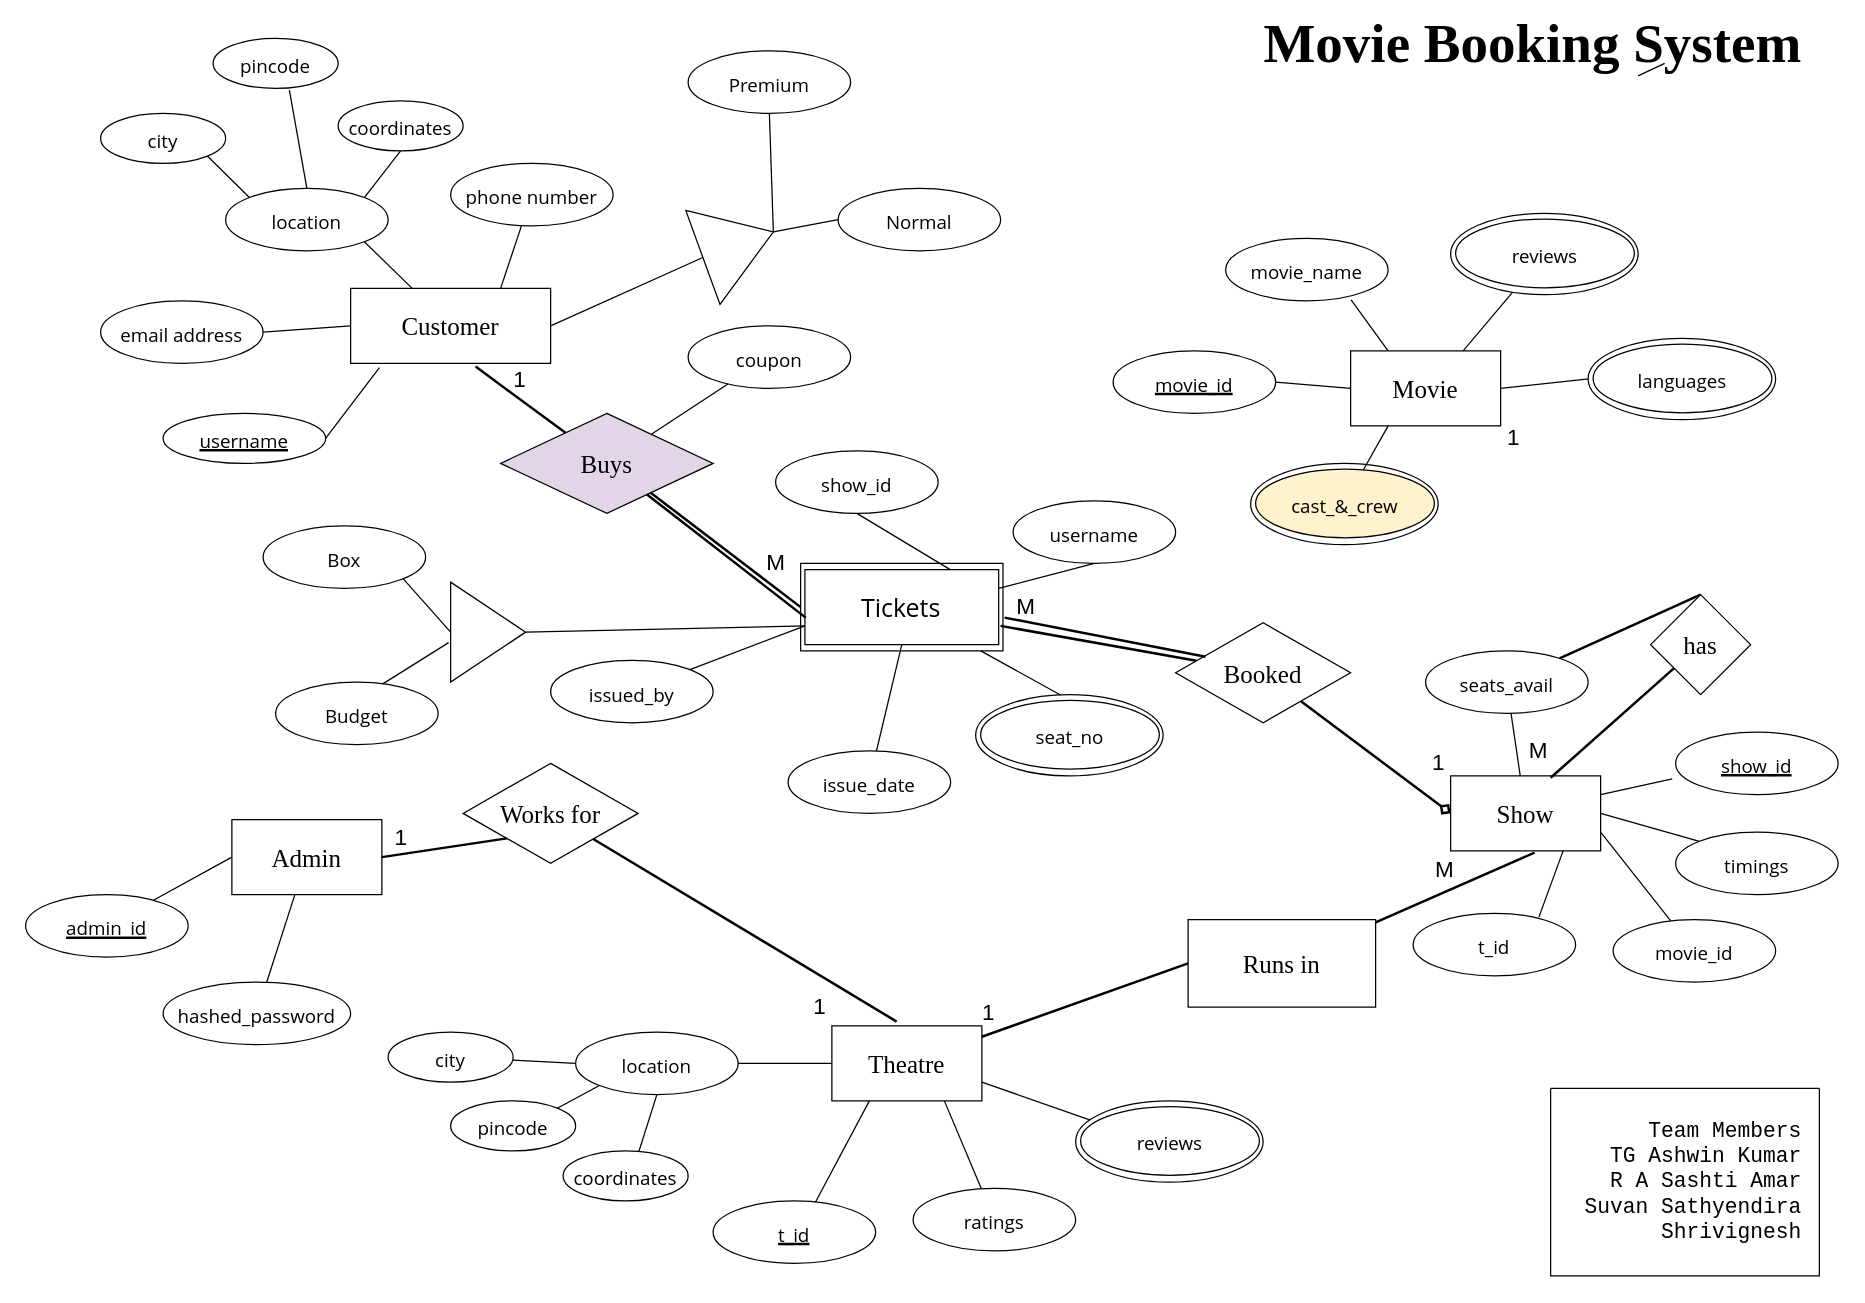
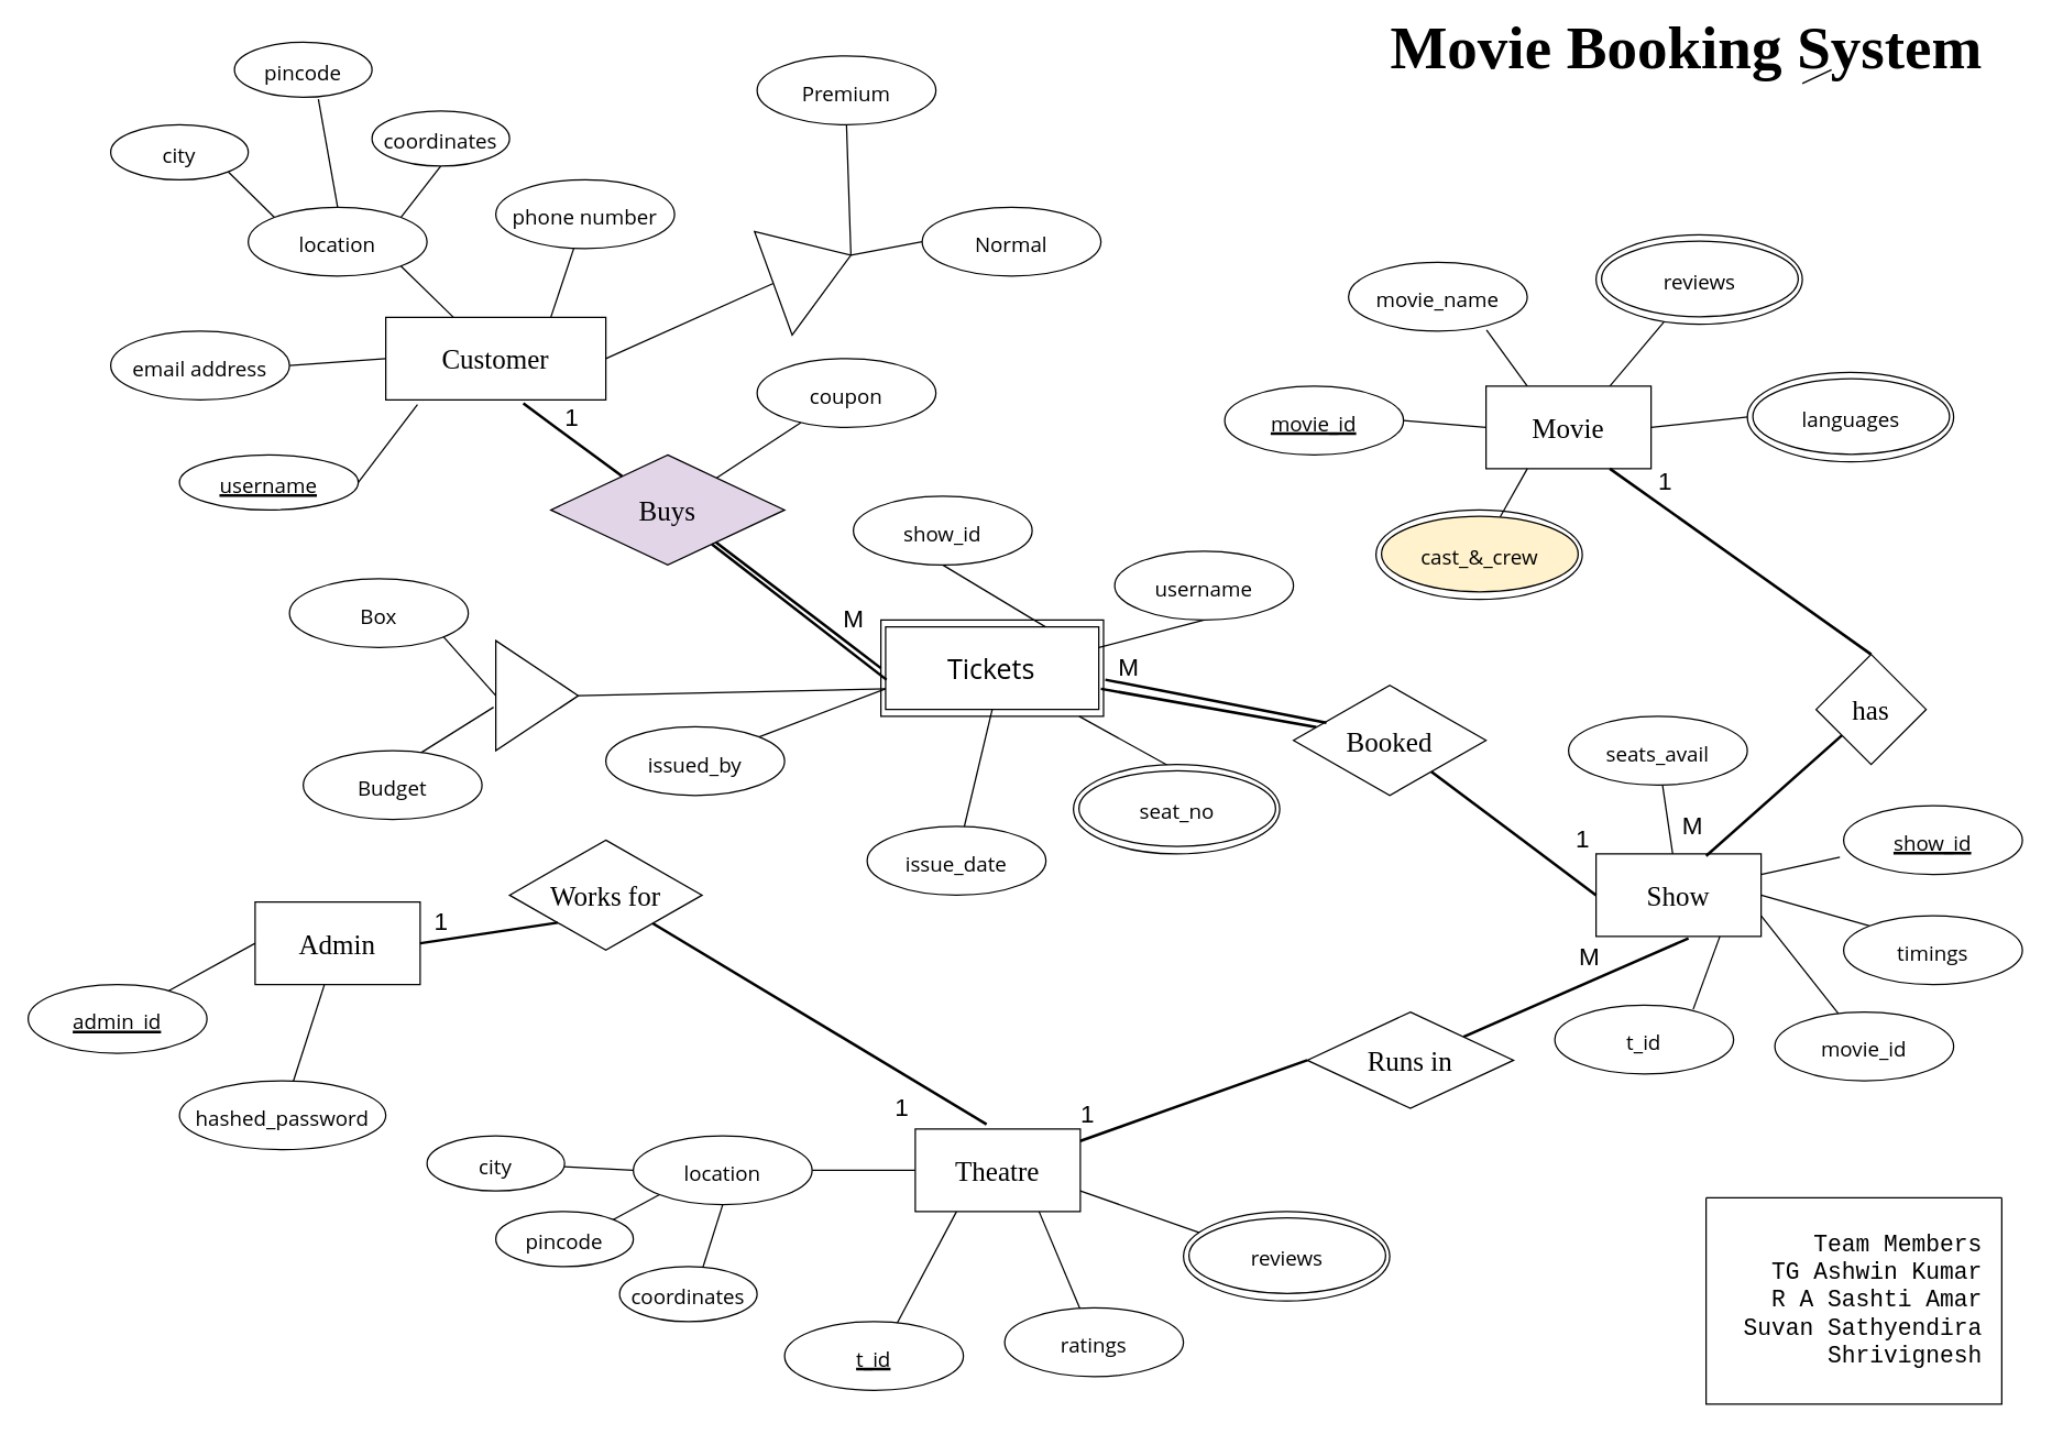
- <mxCell id="28" style="rounded=0;orthogonalLoop=1;jettySize=auto;html=1;fontFamily=Tahoma;fontSize=20;exitX=0.5;exitY=0;exitDx=0;exitDy=0;startArrow=none;startFill=0;endArrow=none;endFill=0;strokeWidth=2;" parent="1" source="29" target="95" edge="1"><mxGeometry relative="1" as="geometry" /></mxCell>
+ <mxCell id="28" style="rounded=0;orthogonalLoop=1;jettySize=auto;html=1;entryX=0.75;entryY=1;entryDx=0;entryDy=0;fontFamily=Tahoma;fontSize=20;exitX=0.5;exitY=0;exitDx=0;exitDy=0;startArrow=none;startFill=0;endArrow=none;endFill=0;strokeWidth=2;" parent="1" source="29" target="11" edge="1"><mxGeometry relative="1" as="geometry" /></mxCell>
- <mxCell id="31" style="rounded=0;orthogonalLoop=1;jettySize=auto;html=1;entryX=0;entryY=0.5;entryDx=0;entryDy=0;fontFamily=Tahoma;fontSize=20;startArrow=none;startFill=0;endArrow=diamond;endFill=0;strokeWidth=2;" parent="1" source="32" target="16" edge="1"><mxGeometry relative="1" as="geometry" /></mxCell>
+ <mxCell id="31" style="rounded=0;orthogonalLoop=1;jettySize=auto;html=1;entryX=0;entryY=0.5;entryDx=0;entryDy=0;fontFamily=Tahoma;fontSize=20;startArrow=none;startFill=0;endArrow=none;endFill=0;strokeWidth=2;" parent="1" source="32" target="16" edge="1"><mxGeometry relative="1" as="geometry" /></mxCell>
- <mxCell id="25" value="Runs in" style="whiteSpace=wrap;html=1;fontFamily=Tahoma;fontSize=20;rounded=0;" parent="1" vertex="1"><mxGeometry x="950" y="735" width="150" height="70" as="geometry" /></mxCell>
+ <mxCell id="25" value="Runs in" style="rhombus;whiteSpace=wrap;html=1;fontFamily=Tahoma;fontSize=20;" parent="1" vertex="1"><mxGeometry x="950" y="735" width="150" height="70" as="geometry" /></mxCell>
